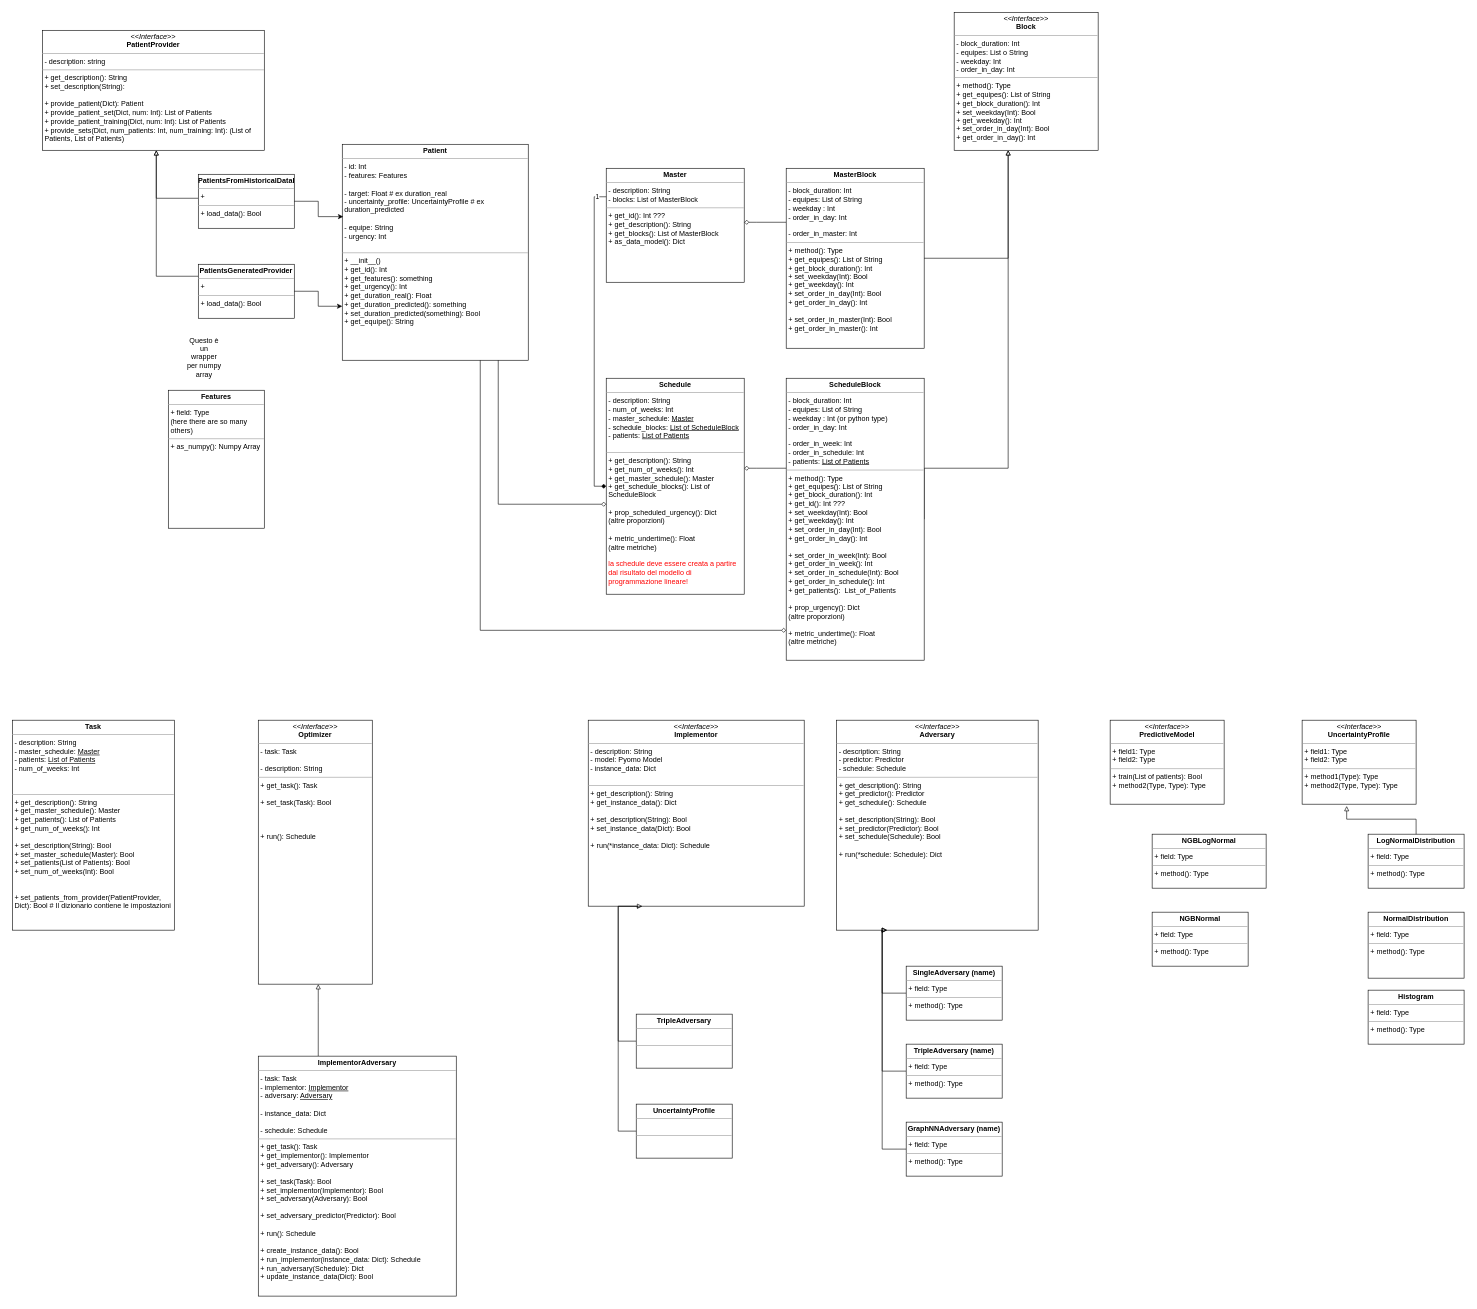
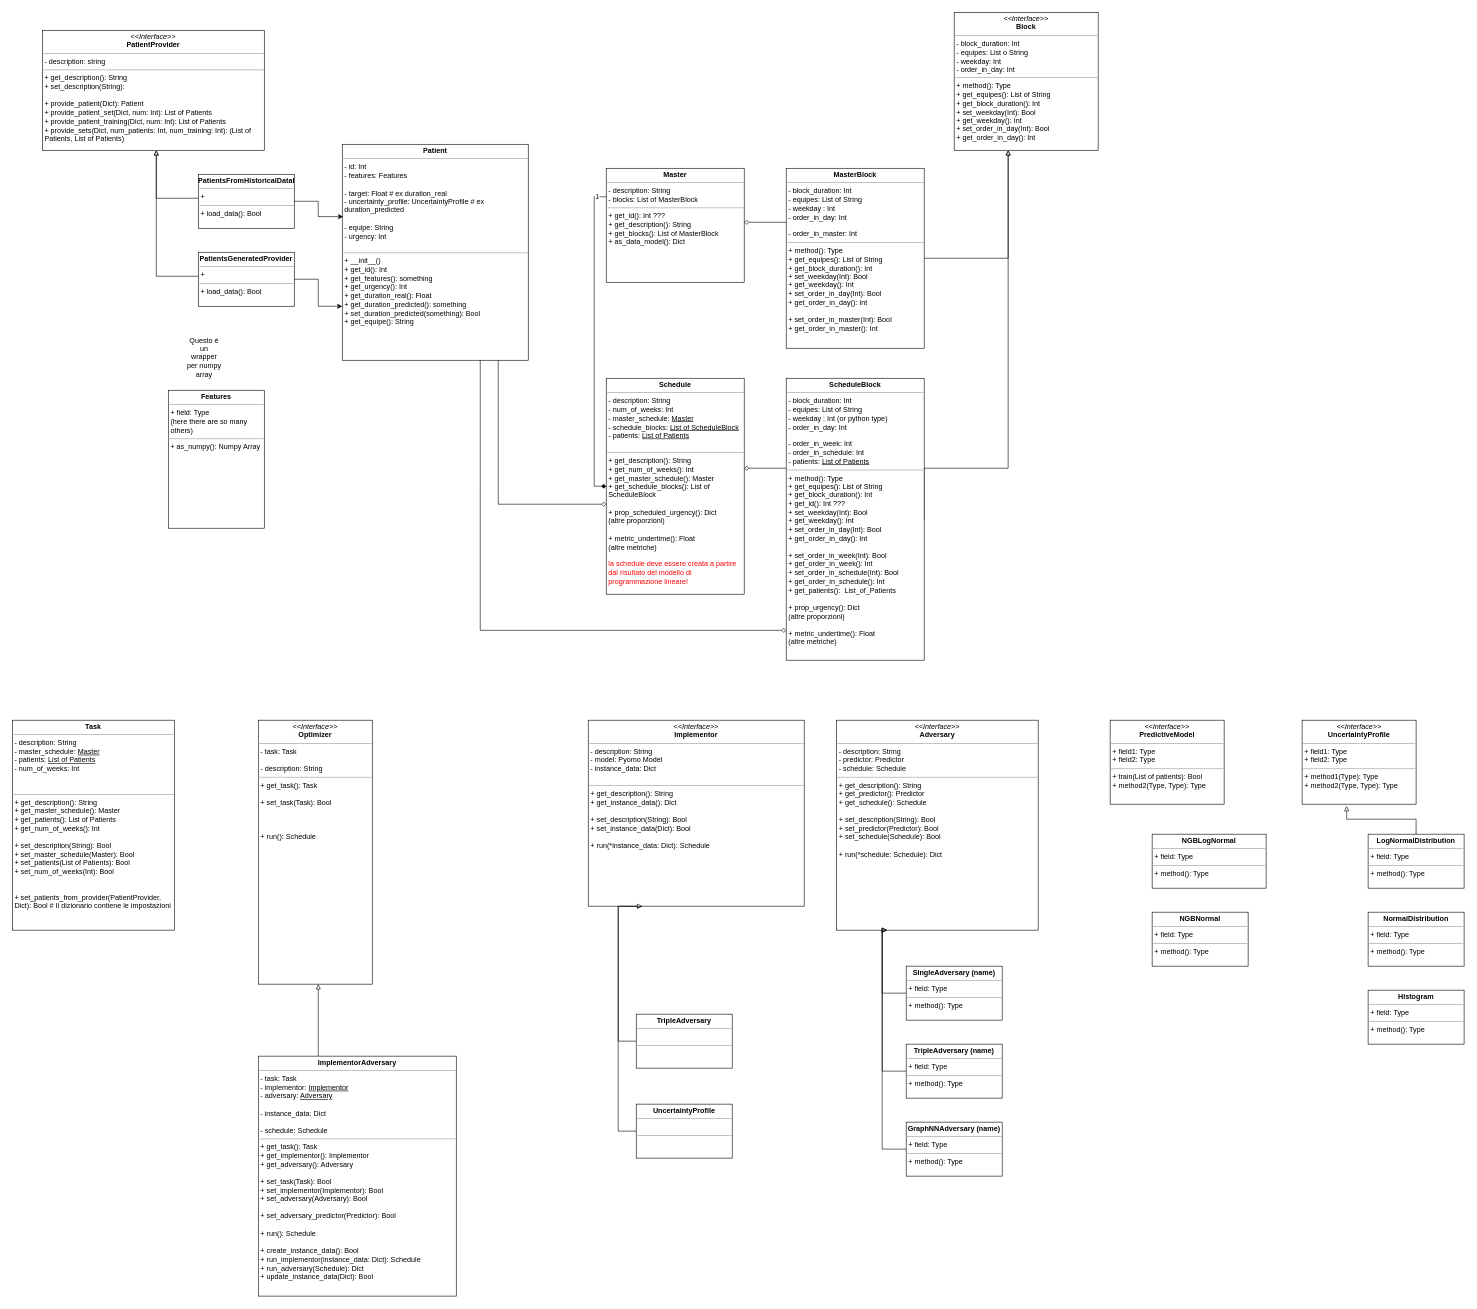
- <mxCell id="5" value="&lt;p style=&quot;margin:0px;margin-top:4px;text-align:center;&quot;&gt;&lt;b&gt;PatientsGeneratedProvider&lt;/b&gt;&lt;/p&gt;&lt;hr size=&quot;1&quot;&gt;&lt;p style=&quot;margin:0px;margin-left:4px;&quot;&gt;+&amp;nbsp;&lt;/p&gt;&lt;hr size=&quot;1&quot;&gt;&lt;p style=&quot;margin:0px;margin-left:4px;&quot;&gt;+ load_data(): Bool&lt;/p&gt;" style="verticalAlign=top;align=left;overflow=fill;fontSize=12;fontFamily=Helvetica;html=1;whiteSpace=wrap;" parent="1" vertex="1"><mxGeometry x="330" y="440" width="160" height="90" as="geometry" /></mxCell>
+ <mxCell id="5" value="&lt;p style=&quot;margin:0px;margin-top:4px;text-align:center;&quot;&gt;&lt;b&gt;PatientsGeneratedProvider&lt;/b&gt;&lt;/p&gt;&lt;hr size=&quot;1&quot;&gt;&lt;p style=&quot;margin:0px;margin-left:4px;&quot;&gt;+&amp;nbsp;&lt;/p&gt;&lt;hr size=&quot;1&quot;&gt;&lt;p style=&quot;margin:0px;margin-left:4px;&quot;&gt;+ load_data(): Bool&lt;/p&gt;" style="verticalAlign=top;align=left;overflow=fill;fontSize=12;fontFamily=Helvetica;html=1;whiteSpace=wrap;" parent="1" vertex="1"><mxGeometry x="330" y="420" width="160" height="90" as="geometry" /></mxCell>
- <mxCell id="47" value="&lt;p style=&quot;margin:0px;margin-top:4px;text-align:center;&quot;&gt;&lt;b&gt;NormalDistribution&lt;/b&gt;&lt;/p&gt;&lt;hr size=&quot;1&quot;&gt;&lt;p style=&quot;margin:0px;margin-left:4px;&quot;&gt;+ field: Type&lt;/p&gt;&lt;hr size=&quot;1&quot;&gt;&lt;p style=&quot;margin:0px;margin-left:4px;&quot;&gt;+ method(): Type&lt;/p&gt;" style="verticalAlign=top;align=left;overflow=fill;fontSize=12;fontFamily=Helvetica;html=1;whiteSpace=wrap;" parent="1" vertex="1"><mxGeometry x="2280" y="1520" width="160" height="110" as="geometry" /></mxCell>
+ <mxCell id="47" value="&lt;p style=&quot;margin:0px;margin-top:4px;text-align:center;&quot;&gt;&lt;b&gt;NormalDistribution&lt;/b&gt;&lt;/p&gt;&lt;hr size=&quot;1&quot;&gt;&lt;p style=&quot;margin:0px;margin-left:4px;&quot;&gt;+ field: Type&lt;/p&gt;&lt;hr size=&quot;1&quot;&gt;&lt;p style=&quot;margin:0px;margin-left:4px;&quot;&gt;+ method(): Type&lt;/p&gt;" style="verticalAlign=top;align=left;overflow=fill;fontSize=12;fontFamily=Helvetica;html=1;whiteSpace=wrap;" parent="1" vertex="1"><mxGeometry x="2280" y="1520" width="160" height="90" as="geometry" /></mxCell>
